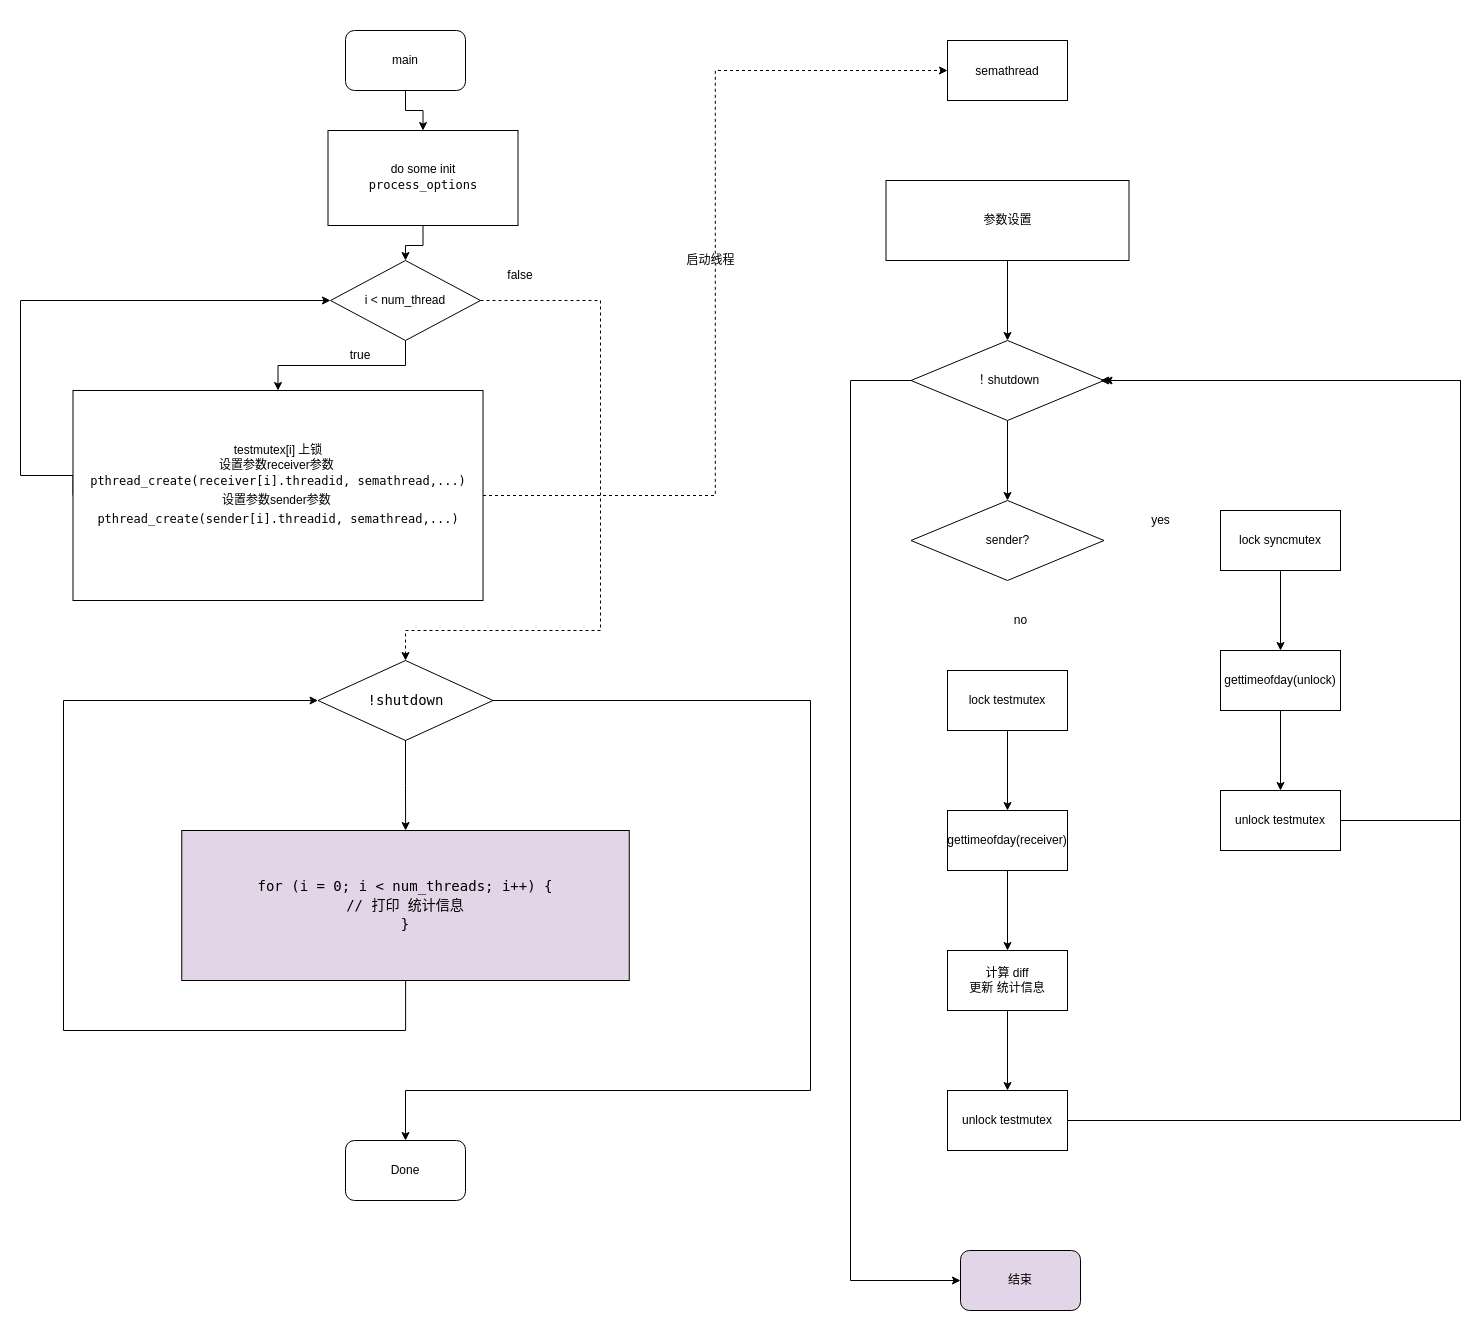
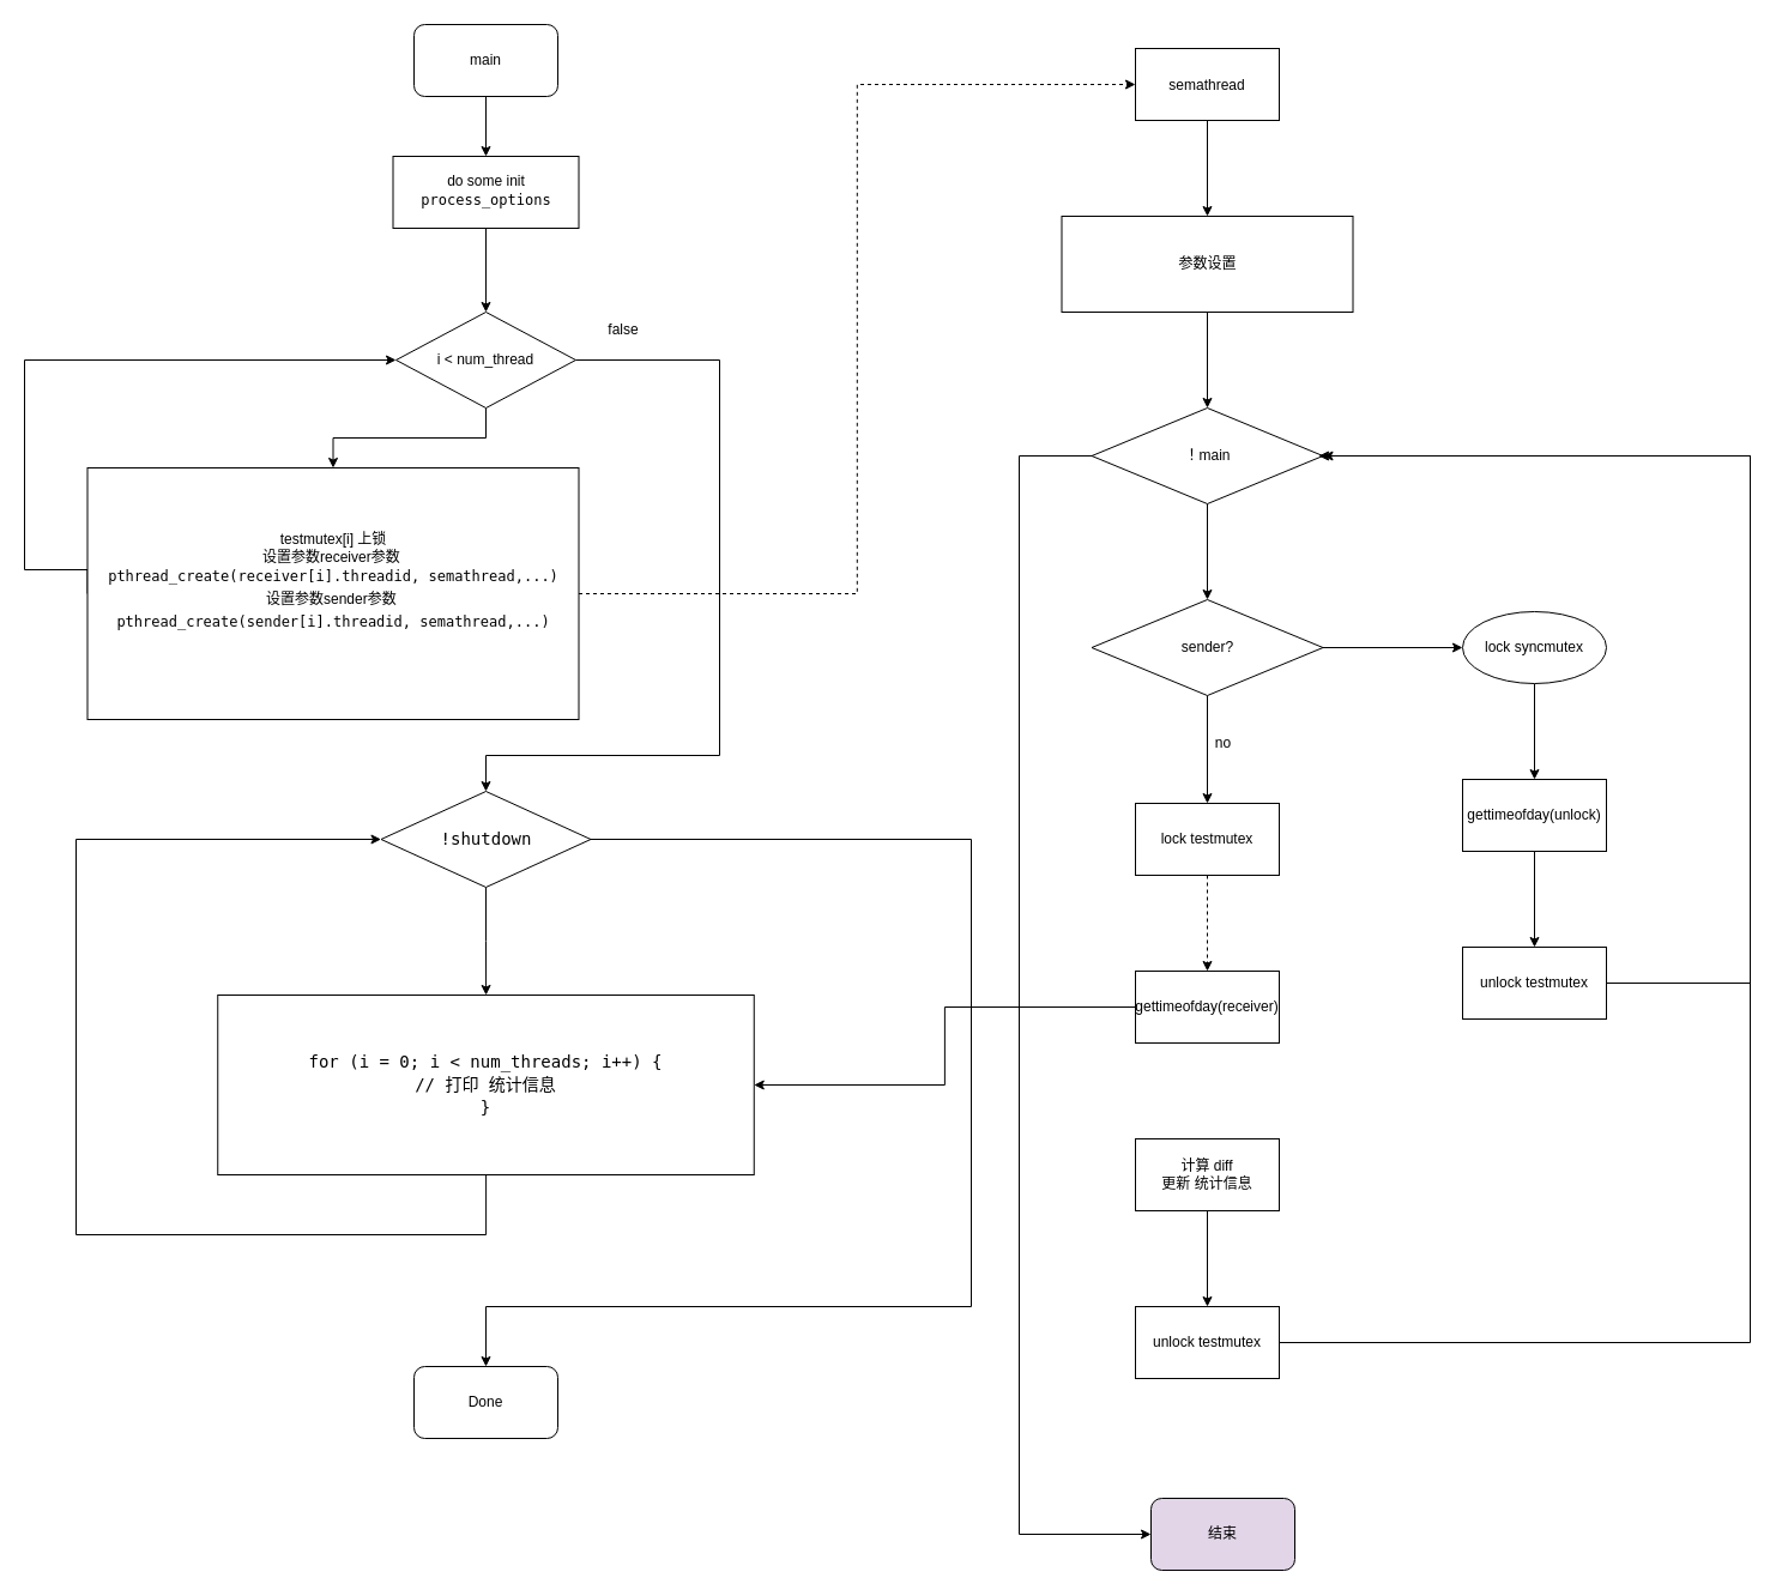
- <mxCell id="3" value="main" style="rounded=1;whiteSpace=wrap;html=1;" parent="1" vertex="1"><mxGeometry x="345" y="30" width="120" height="60" as="geometry" /></mxCell>
+ <mxCell id="3" value="main" style="rounded=1;whiteSpace=wrap;html=1;" parent="1" vertex="1"><mxGeometry x="345" y="20" width="120" height="60" as="geometry" /></mxCell>
+ <mxCell id="20" value="" style="edgeStyle=orthogonalEdgeStyle;rounded=0;orthogonalLoop=1;jettySize=auto;html=1;" parent="1" source="21" target="23" edge="1"><mxGeometry relative="1" as="geometry" /></mxCell>
- <mxCell id="5" value="&lt;font style=&quot;font-size: 12px&quot;&gt;do some init&lt;br&gt;&lt;/font&gt;&lt;div style=&quot;font-family: &amp;#34;droid sans mono&amp;#34; , monospace , monospace , &amp;#34;droid sans fallback&amp;#34; ; line-height: 19px&quot;&gt;&lt;font style=&quot;font-size: 12px&quot;&gt;process_options&lt;/font&gt;&lt;/div&gt;" style="rounded=0;whiteSpace=wrap;html=1;" parent="1" vertex="1"><mxGeometry x="327.5" y="130" width="190" height="95" as="geometry" /></mxCell>
+ <mxCell id="5" value="&lt;font style=&quot;font-size: 12px&quot;&gt;do some init&lt;br&gt;&lt;/font&gt;&lt;div style=&quot;font-family: &amp;#34;droid sans mono&amp;#34; , monospace , monospace , &amp;#34;droid sans fallback&amp;#34; ; line-height: 19px&quot;&gt;&lt;font style=&quot;font-size: 12px&quot;&gt;process_options&lt;/font&gt;&lt;/div&gt;" style="rounded=0;whiteSpace=wrap;html=1;" parent="1" vertex="1"><mxGeometry x="327.5" y="130" width="155" height="60" as="geometry" /></mxCell>
- <mxCell id="28" value="启动线程" style="text;html=1;align=center;verticalAlign=middle;resizable=0;points=[];autosize=1;strokeColor=none;fillColor=none;" parent="1" vertex="1"><mxGeometry x="680" y="250" width="60" height="20" as="geometry" /></mxCell>
- <mxCell id="10" value="true" style="text;html=1;strokeColor=none;fillColor=none;align=center;verticalAlign=middle;whiteSpace=wrap;rounded=0;" parent="1" vertex="1"><mxGeometry x="330" y="340" width="60" height="30" as="geometry" /></mxCell>
- <mxCell id="26" value="！shutdown" style="rhombus;whiteSpace=wrap;html=1;rounded=0;" parent="1" vertex="1"><mxGeometry x="910.5" y="340" width="193" height="80" as="geometry" /></mxCell>
+ <mxCell id="26" value="！main" style="rhombus;whiteSpace=wrap;html=1;rounded=0;" parent="1" vertex="1"><mxGeometry x="910.5" y="340" width="193" height="80" as="geometry" /></mxCell>
- <mxCell id="7" style="edgeStyle=orthogonalEdgeStyle;rounded=0;orthogonalLoop=1;jettySize=auto;html=1;entryX=0.5;entryY=0;entryDx=0;entryDy=0;dashed=1;" parent="1" source="9" target="16" edge="1"><mxGeometry relative="1" as="geometry"><mxPoint x="520" y="620" as="targetPoint" /><Array as="points"><mxPoint x="600" y="300" /><mxPoint x="600" y="630" /><mxPoint x="405" y="630" /></Array></mxGeometry></mxCell>
+ <mxCell id="7" style="edgeStyle=orthogonalEdgeStyle;rounded=0;orthogonalLoop=1;jettySize=auto;html=1;entryX=0.5;entryY=0;entryDx=0;entryDy=0;" parent="1" source="9" target="16" edge="1"><mxGeometry relative="1" as="geometry"><mxPoint x="520" y="620" as="targetPoint" /><Array as="points"><mxPoint x="600" y="300" /><mxPoint x="600" y="630" /><mxPoint x="405" y="630" /></Array></mxGeometry></mxCell>
- <mxCell id="34" value="yes" style="text;html=1;align=center;verticalAlign=middle;resizable=0;points=[];autosize=1;strokeColor=none;" parent="1" vertex="1"><mxGeometry x="1145" y="510" width="30" height="20" as="geometry" /></mxCell>
+ <mxCell id="29" value="" style="edgeStyle=orthogonalEdgeStyle;rounded=0;orthogonalLoop=1;jettySize=auto;html=1;" parent="1" source="31" target="33" edge="1"><mxGeometry relative="1" as="geometry" /></mxCell>
- <mxCell id="33" value="lock syncmutex" style="whiteSpace=wrap;html=1;rounded=0;" parent="1" vertex="1"><mxGeometry x="1220" y="510" width="120" height="60" as="geometry" /></mxCell>
+ <mxCell id="33" value="lock syncmutex" style="ellipse;whiteSpace=wrap;html=1;" parent="1" vertex="1"><mxGeometry x="1220" y="510" width="120" height="60" as="geometry" /></mxCell>
+ <mxCell id="30" value="" style="edgeStyle=orthogonalEdgeStyle;rounded=0;orthogonalLoop=1;jettySize=auto;html=1;" parent="1" source="31" target="40" edge="1"><mxGeometry relative="1" as="geometry" /></mxCell>
- <mxCell id="39" value="" style="edgeStyle=orthogonalEdgeStyle;rounded=0;orthogonalLoop=1;jettySize=auto;html=1;" parent="1" source="40" target="42" edge="1"><mxGeometry relative="1" as="geometry" /></mxCell>
+ <mxCell id="39" value="" style="edgeStyle=orthogonalEdgeStyle;rounded=0;orthogonalLoop=1;jettySize=auto;html=1;dashed=1;" parent="1" source="40" target="42" edge="1"><mxGeometry relative="1" as="geometry" /></mxCell>
- <mxCell id="18" value="&lt;div style=&quot;font-family: &amp;#34;droid sans mono&amp;#34; , &amp;#34;monospace&amp;#34; , monospace , &amp;#34;droid sans fallback&amp;#34; ; font-weight: normal ; font-size: 14px ; line-height: 19px&quot;&gt;&lt;div&gt;for (i = 0; i &amp;lt; num_threads; i++) {&lt;/div&gt;&lt;div&gt;            // 打印 统计信息&lt;/div&gt;&lt;div&gt;&lt;span style=&quot;font-family: &amp;#34;droid sans mono&amp;#34; , monospace , monospace , &amp;#34;droid sans fallback&amp;#34;&quot;&gt;}&lt;/span&gt;&lt;br&gt;&lt;/div&gt;&lt;/div&gt;" style="whiteSpace=wrap;html=1;fillColor=#e1d5e7;" parent="1" vertex="1"><mxGeometry x="181.25" y="830" width="447.5" height="150" as="geometry" /></mxCell>
+ <mxCell id="18" value="&lt;div style=&quot;font-family: &amp;#34;droid sans mono&amp;#34; , &amp;#34;monospace&amp;#34; , monospace , &amp;#34;droid sans fallback&amp;#34; ; font-weight: normal ; font-size: 14px ; line-height: 19px&quot;&gt;&lt;div&gt;for (i = 0; i &amp;lt; num_threads; i++) {&lt;/div&gt;&lt;div&gt;            // 打印 统计信息&lt;/div&gt;&lt;div&gt;&lt;span style=&quot;font-family: &amp;#34;droid sans mono&amp;#34; , monospace , monospace , &amp;#34;droid sans fallback&amp;#34;&quot;&gt;}&lt;/span&gt;&lt;br&gt;&lt;/div&gt;&lt;/div&gt;" style="whiteSpace=wrap;html=1;" parent="1" vertex="1"><mxGeometry x="181.25" y="830" width="447.5" height="150" as="geometry" /></mxCell>
- <mxCell id="41" value="" style="edgeStyle=orthogonalEdgeStyle;rounded=0;orthogonalLoop=1;jettySize=auto;html=1;" parent="1" source="42" target="44" edge="1"><mxGeometry relative="1" as="geometry" /></mxCell>
+ <mxCell id="41" value="" style="edgeStyle=orthogonalEdgeStyle;rounded=0;orthogonalLoop=1;jettySize=auto;html=1;" parent="1" source="42" target="18" edge="1"><mxGeometry relative="1" as="geometry" /></mxCell>
